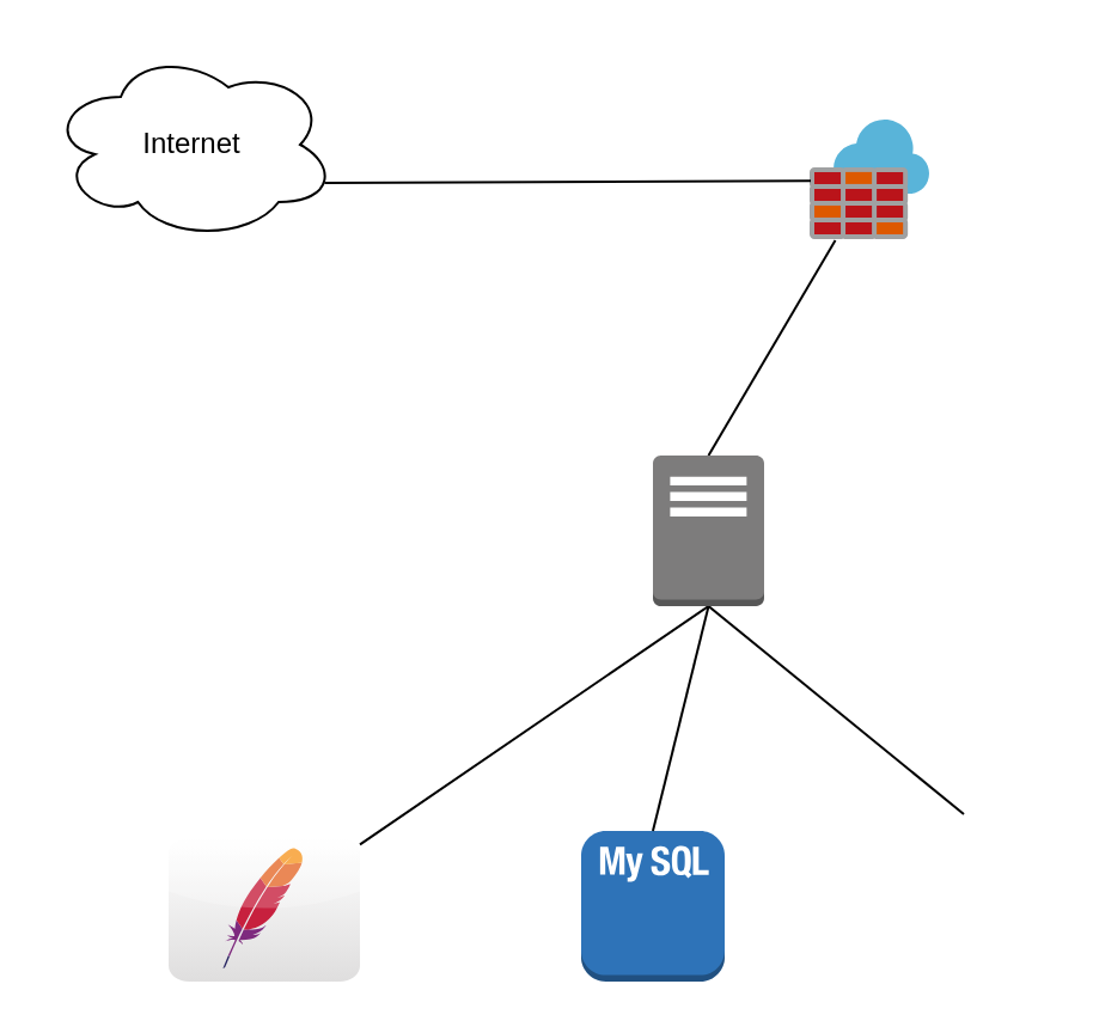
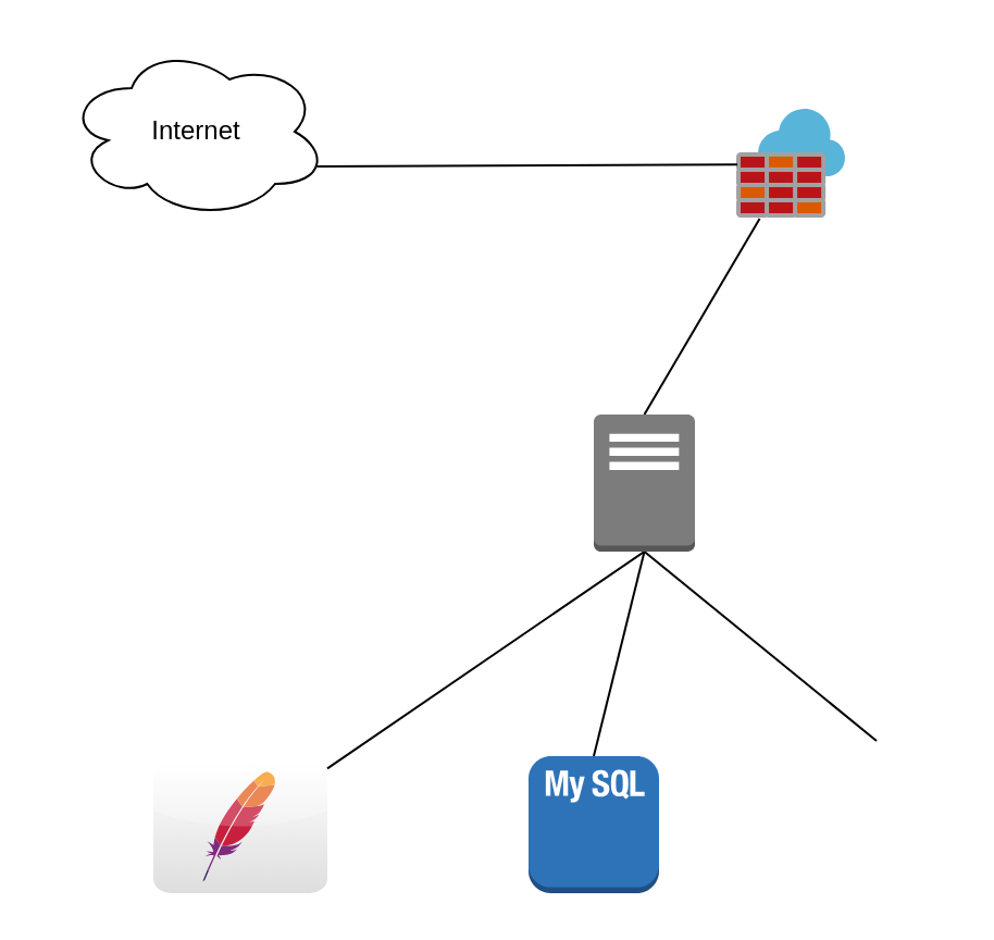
- <mxCell id="2" value="Internet" style="ellipse;shape=cloud;whiteSpace=wrap;html=1;" parent="1" vertex="1"><mxGeometry x="20" y="20" width="120" height="80" as="geometry" /></mxCell>
+ <mxCell id="2" value="Internet" style="ellipse;shape=cloud;whiteSpace=wrap;html=1;" parent="1" vertex="1"><mxGeometry x="30" y="20" width="120" height="80" as="geometry" /></mxCell>
